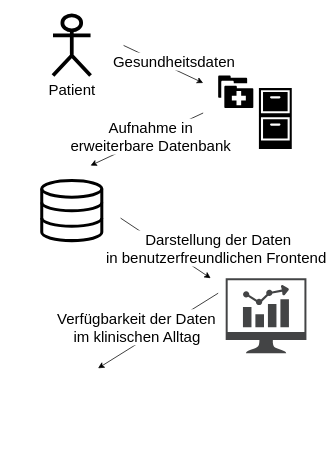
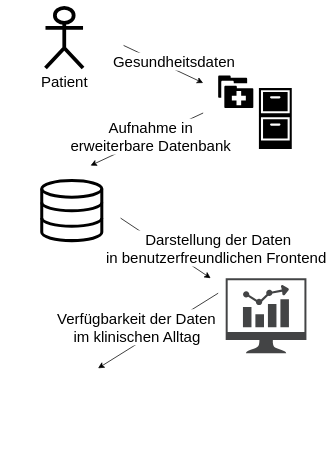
- <mxCell id="2" value="&lt;font style=&quot;font-size: 20px;&quot;&gt;Patient&lt;/font&gt;" style="shape=umlActor;verticalLabelPosition=bottom;verticalAlign=top;html=1;outlineConnect=0;strokeWidth=5;" parent="1" vertex="1"><mxGeometry x="70" y="20" width="50" height="80" as="geometry" /></mxCell>
+ <mxCell id="2" value="&lt;font style=&quot;font-size: 20px;&quot;&gt;Patient&lt;/font&gt;" style="shape=umlActor;verticalLabelPosition=bottom;verticalAlign=top;html=1;outlineConnect=0;strokeWidth=5;" parent="1" vertex="1"><mxGeometry x="60" y="10" width="50" height="80" as="geometry" /></mxCell>
